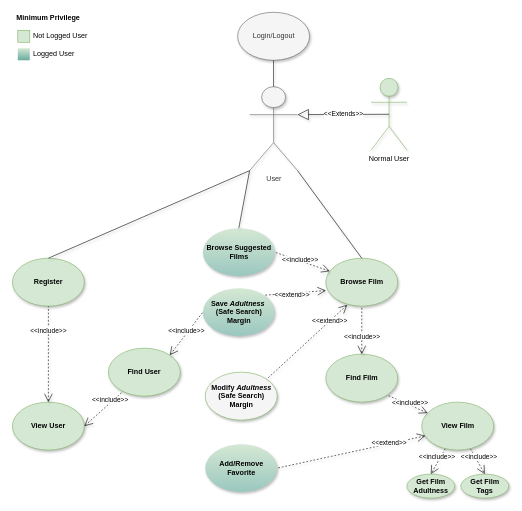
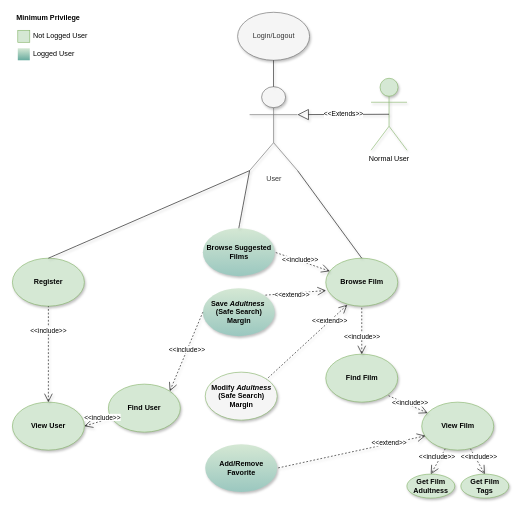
- <mxCell id="34" value="Find User" style="ellipse;whiteSpace=wrap;html=1;fontStyle=1;fillColor=#d5e8d4;strokeColor=#82b366;shadow=1;" parent="1" vertex="1"><mxGeometry x="180" y="580" width="120" height="80" as="geometry" /></mxCell>
+ <mxCell id="34" value="Find User" style="ellipse;whiteSpace=wrap;html=1;fontStyle=1;fillColor=#d5e8d4;strokeColor=#82b366;shadow=1;" parent="1" vertex="1"><mxGeometry x="180" y="640" width="120" height="80" as="geometry" /></mxCell>
